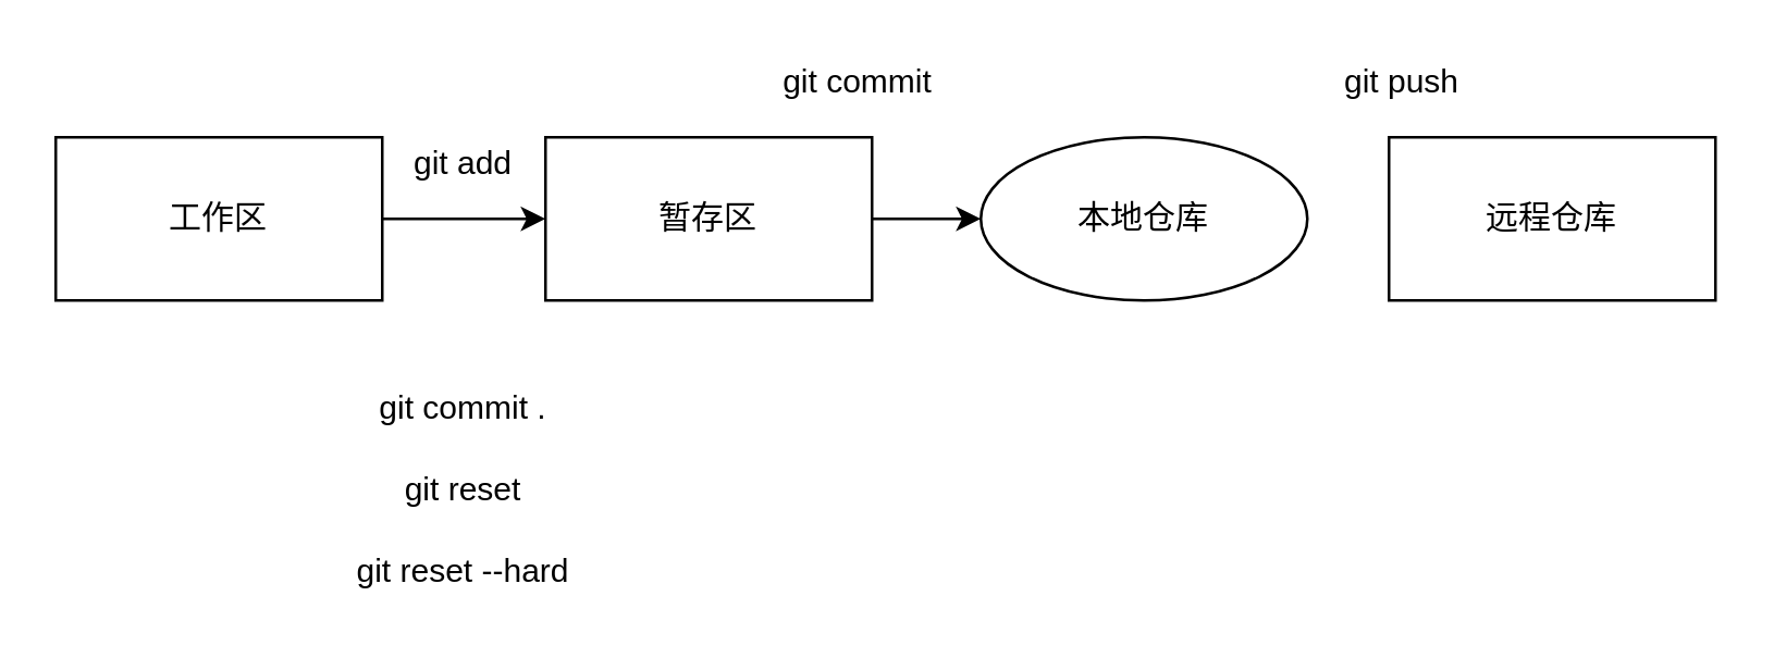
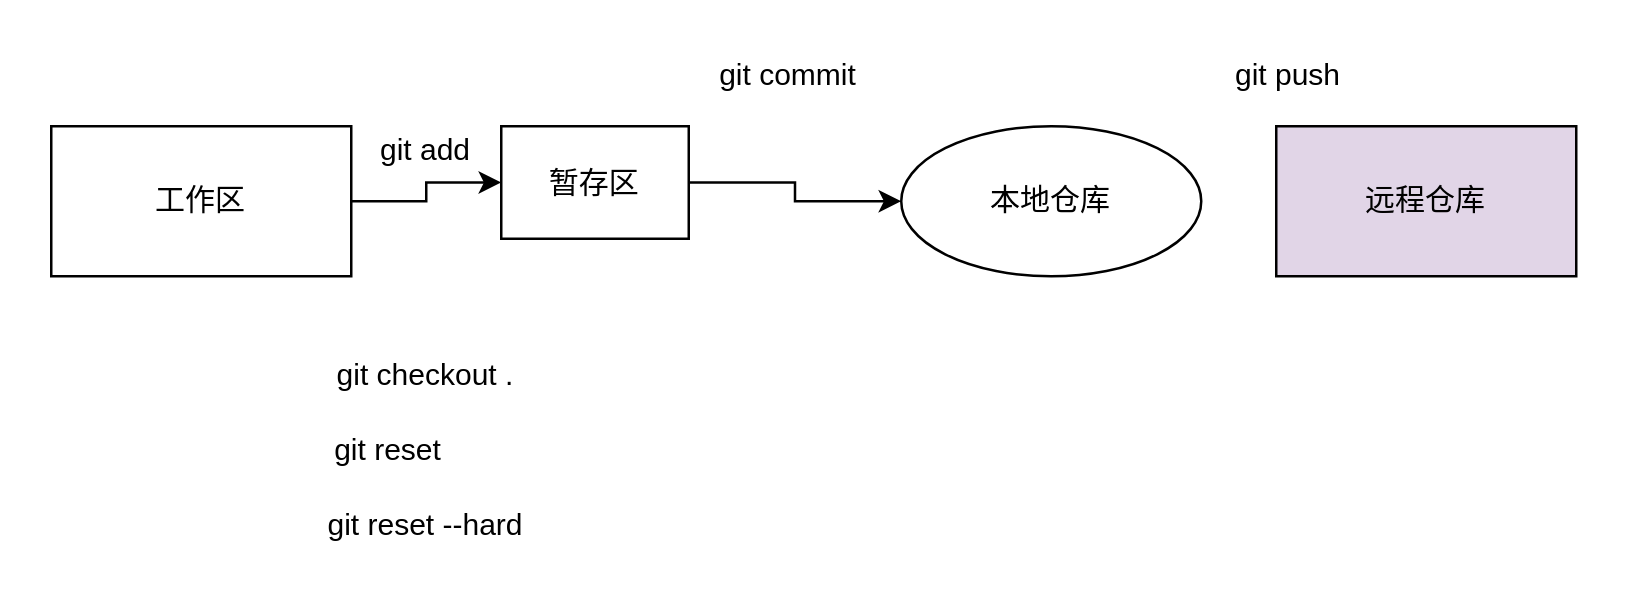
- <mxCell id="5" value="暂存区" style="rounded=0;whiteSpace=wrap;html=1;" vertex="1" parent="1"><mxGeometry x="200" y="50" width="120" height="60" as="geometry" /></mxCell>
+ <mxCell id="5" value="暂存区" style="rounded=0;whiteSpace=wrap;html=1;" vertex="1" parent="1"><mxGeometry x="200" y="50" width="75" height="45" as="geometry" /></mxCell>
- <mxCell id="7" value="远程仓库" style="rounded=0;whiteSpace=wrap;html=1;" vertex="1" parent="1"><mxGeometry x="510" y="50" width="120" height="60" as="geometry" /></mxCell>
+ <mxCell id="7" value="远程仓库" style="rounded=0;whiteSpace=wrap;html=1;fillColor=#e1d5e7;" vertex="1" parent="1"><mxGeometry x="510" y="50" width="120" height="60" as="geometry" /></mxCell>
- <mxCell id="11" value="git commit ." style="text;html=1;strokeColor=none;fillColor=none;align=center;verticalAlign=middle;whiteSpace=wrap;rounded=0;" vertex="1" parent="1"><mxGeometry x="95" y="140" width="150" height="20" as="geometry" /></mxCell>
+ <mxCell id="11" value="git checkout ." style="text;html=1;strokeColor=none;fillColor=none;align=center;verticalAlign=middle;whiteSpace=wrap;rounded=0;" vertex="1" parent="1"><mxGeometry x="95" y="140" width="150" height="20" as="geometry" /></mxCell>
- <mxCell id="12" value="git reset" style="text;html=1;strokeColor=none;fillColor=none;align=center;verticalAlign=middle;whiteSpace=wrap;rounded=0;" vertex="1" parent="1"><mxGeometry x="95" y="170" width="150" height="20" as="geometry" /></mxCell>
+ <mxCell id="12" value="git reset" style="text;html=1;strokeColor=none;fillColor=none;align=center;verticalAlign=middle;whiteSpace=wrap;rounded=0;" vertex="1" parent="1"><mxGeometry x="80" y="170" width="150" height="20" as="geometry" /></mxCell>
